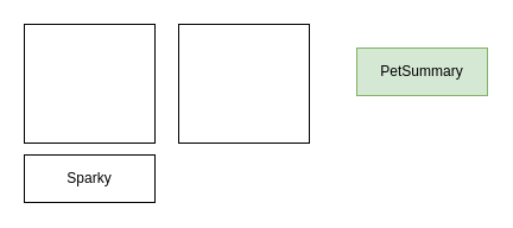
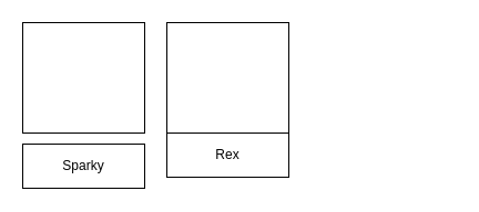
- <mxCell id="6" value="PetSummary" style="rounded=0;whiteSpace=wrap;html=1;fillColor=#d5e8d4;strokeColor=#82b366;" parent="1" vertex="1"><mxGeometry x="300" y="40" width="110" height="40" as="geometry" /></mxCell>
+ <mxCell id="4" value="Rex" style="rounded=0;whiteSpace=wrap;html=1;" parent="1" vertex="1"><mxGeometry x="150" y="120" width="110" height="40" as="geometry" /></mxCell>
